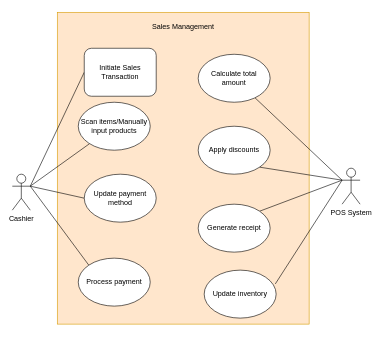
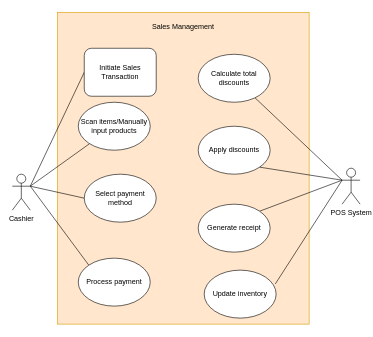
- <mxCell id="17" value="Calculate total amount" style="ellipse;whiteSpace=wrap;html=1;" vertex="1" parent="1"><mxGeometry x="330" y="90" width="120" height="80" as="geometry" /></mxCell>
+ <mxCell id="17" value="Calculate total discounts" style="ellipse;whiteSpace=wrap;html=1;" vertex="1" parent="1"><mxGeometry x="330" y="90" width="120" height="80" as="geometry" /></mxCell>
- <mxCell id="13" value="Update payment method" style="ellipse;whiteSpace=wrap;html=1;" vertex="1" parent="1"><mxGeometry x="140" y="290" width="120" height="80" as="geometry" /></mxCell>
+ <mxCell id="13" value="Select payment method" style="ellipse;whiteSpace=wrap;html=1;" vertex="1" parent="1"><mxGeometry x="140" y="290" width="120" height="80" as="geometry" /></mxCell>
